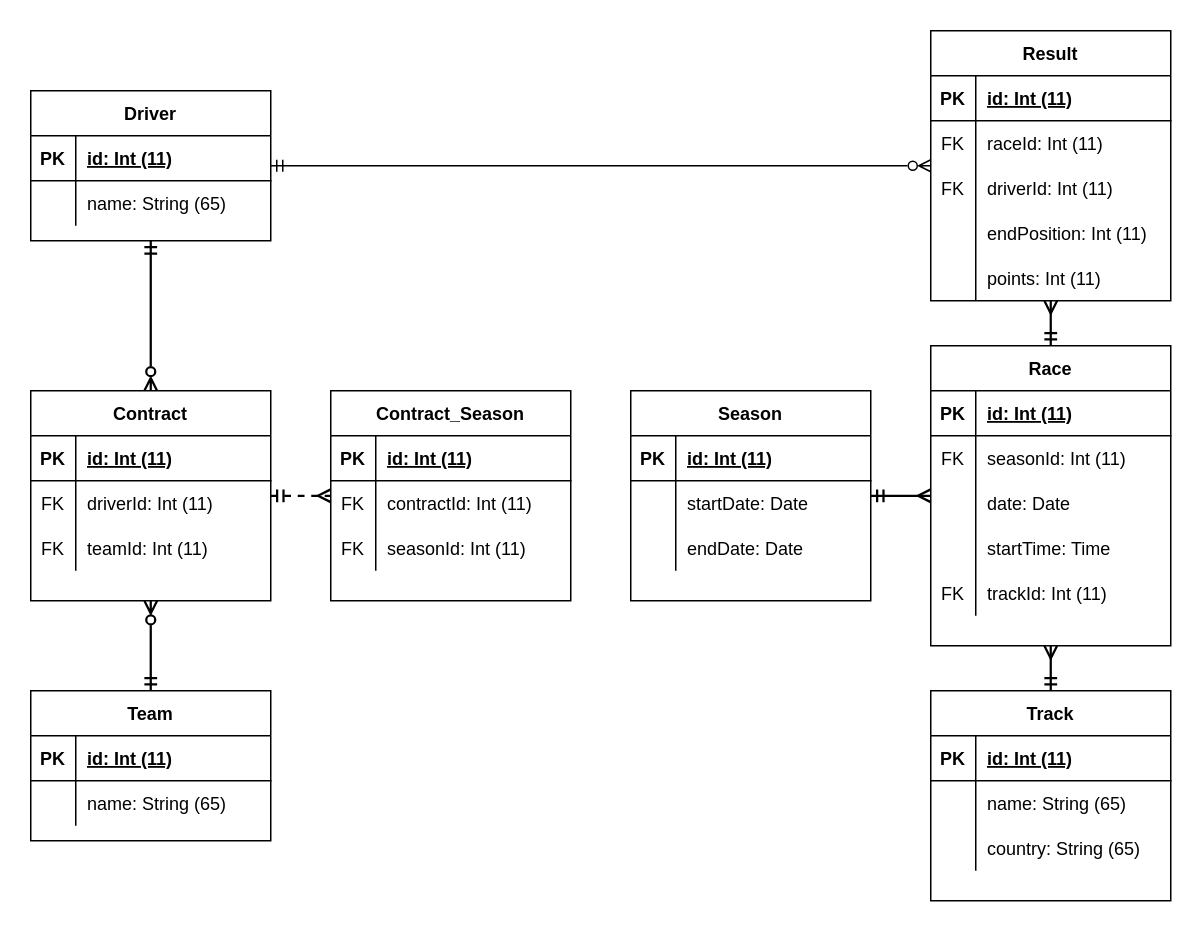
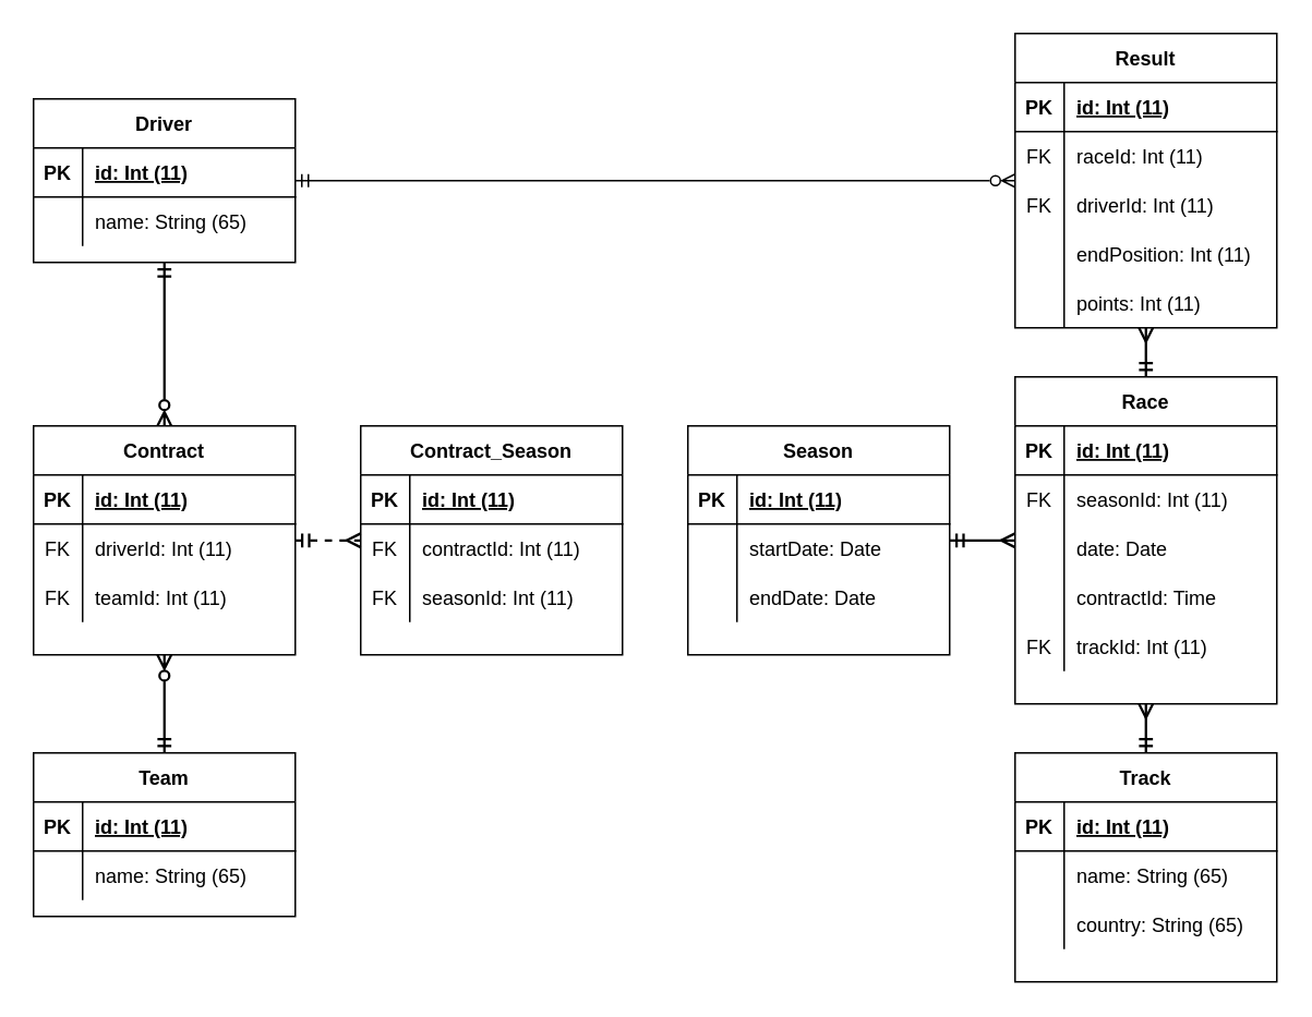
- <mxCell id="26" value="startTime: Time" style="shape=partialRectangle;connectable=0;fillColor=none;top=0;left=0;bottom=0;right=0;align=left;spacingLeft=6;overflow=hidden;" parent="24" vertex="1"><mxGeometry x="30" width="130" height="30" as="geometry"><mxRectangle width="130" height="30" as="alternateBounds" /></mxGeometry></mxCell>
+ <mxCell id="26" value="contractId: Time" style="shape=partialRectangle;connectable=0;fillColor=none;top=0;left=0;bottom=0;right=0;align=left;spacingLeft=6;overflow=hidden;" parent="24" vertex="1"><mxGeometry x="30" width="130" height="30" as="geometry"><mxRectangle width="130" height="30" as="alternateBounds" /></mxGeometry></mxCell>
